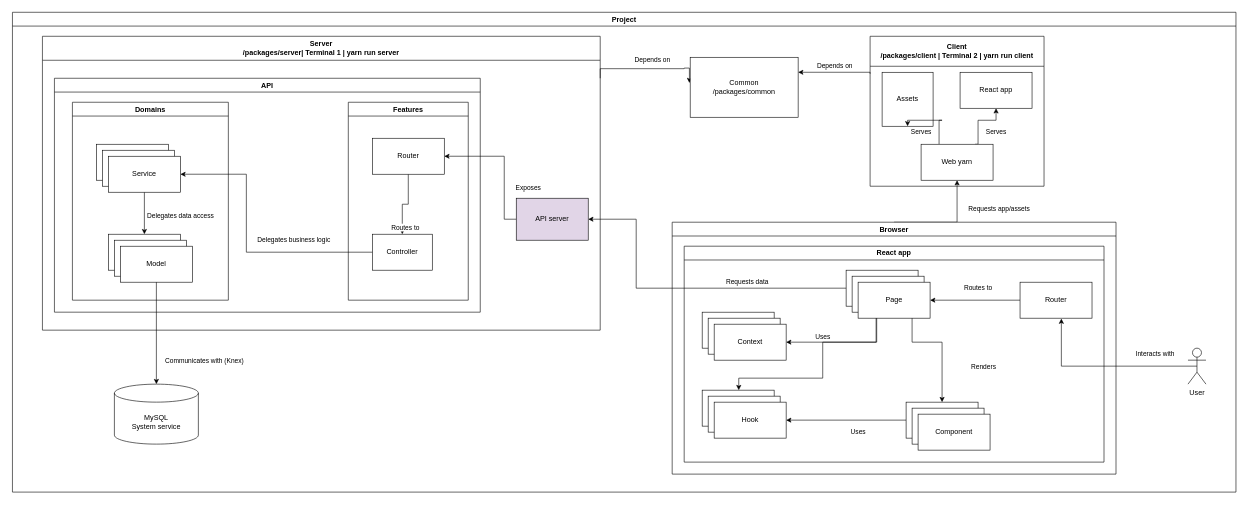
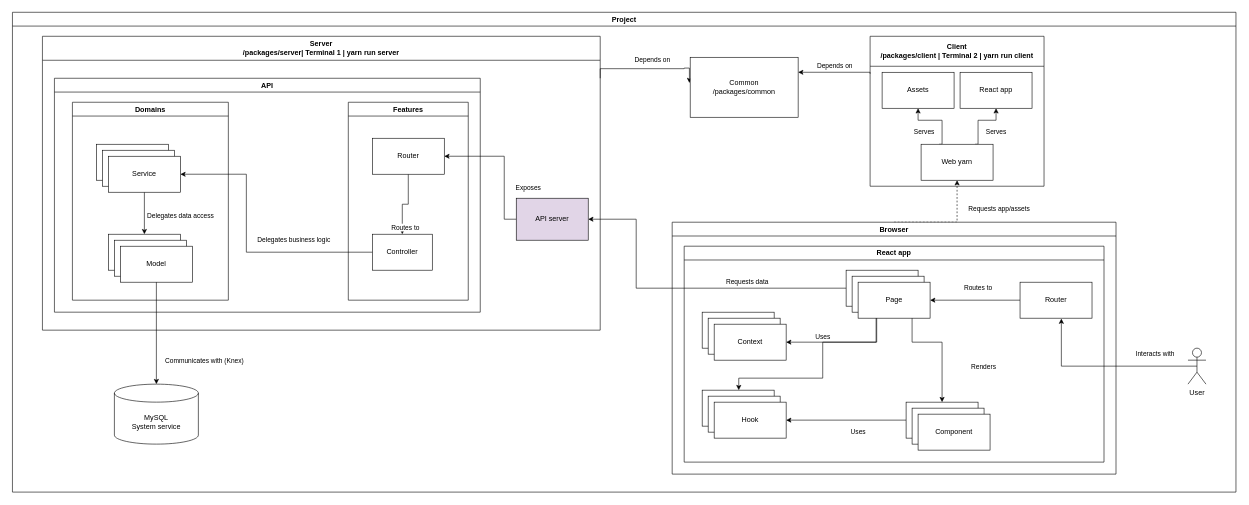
- <mxCell id="51" value="Assets" style="rounded=0;whiteSpace=wrap;html=1;" vertex="1" parent="50"><mxGeometry x="20" y="60" width="85" height="90" as="geometry" /></mxCell>
+ <mxCell id="51" value="Assets" style="rounded=0;whiteSpace=wrap;html=1;" vertex="1" parent="50"><mxGeometry x="20" y="60" width="120" height="60" as="geometry" /></mxCell>
- <mxCell id="27" value="Requests app/assets" style="edgeStyle=orthogonalEdgeStyle;rounded=0;orthogonalLoop=1;jettySize=auto;html=1;exitX=0.5;exitY=0;exitDx=0;exitDy=0;entryX=0.5;entryY=1;entryDx=0;entryDy=0;" edge="1" parent="2" source="28" target="54"><mxGeometry x="0.444" y="-70" relative="1" as="geometry"><Array as="points"><mxPoint x="1575" y="350" /></Array><mxPoint y="-1" as="offset" /></mxGeometry></mxCell>
+ <mxCell id="27" value="Requests app/assets" style="edgeStyle=orthogonalEdgeStyle;rounded=0;orthogonalLoop=1;jettySize=auto;html=1;exitX=0.5;exitY=0;exitDx=0;exitDy=0;entryX=0.5;entryY=1;entryDx=0;entryDy=0;dashed=1;" edge="1" parent="2" source="28" target="54"><mxGeometry x="0.444" y="-70" relative="1" as="geometry"><Array as="points"><mxPoint x="1575" y="350" /></Array><mxPoint y="-1" as="offset" /></mxGeometry></mxCell>
